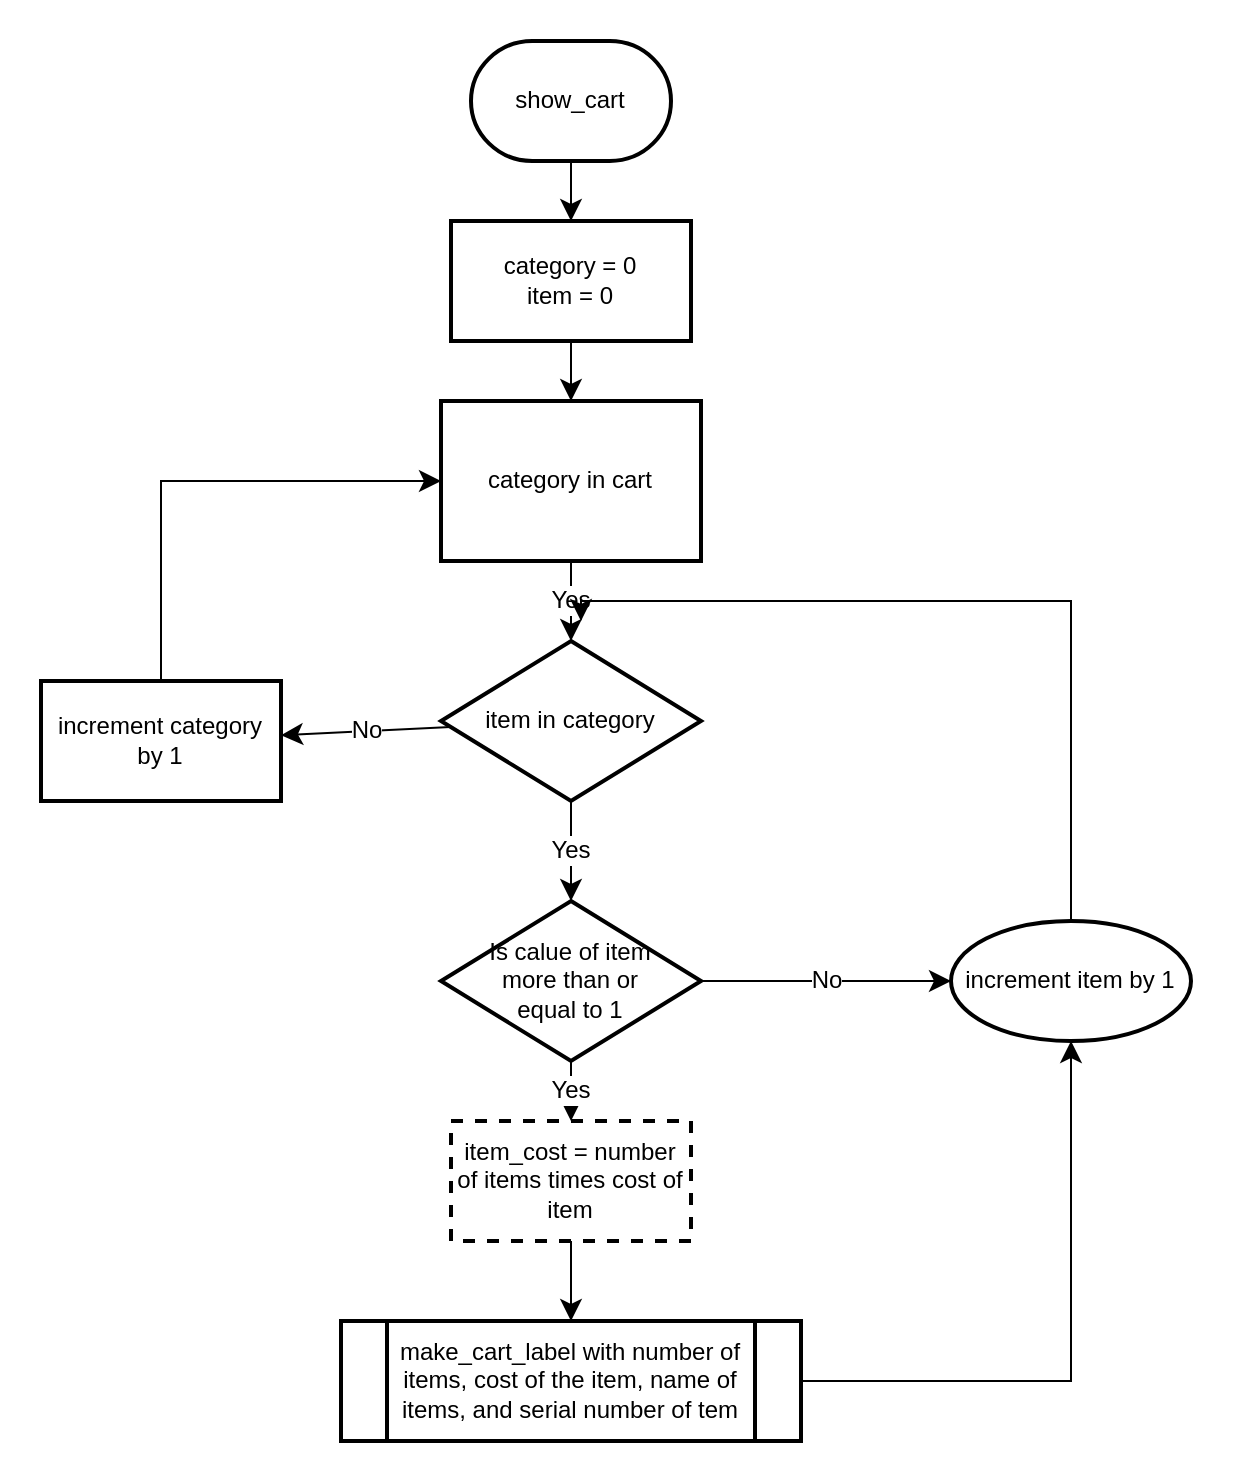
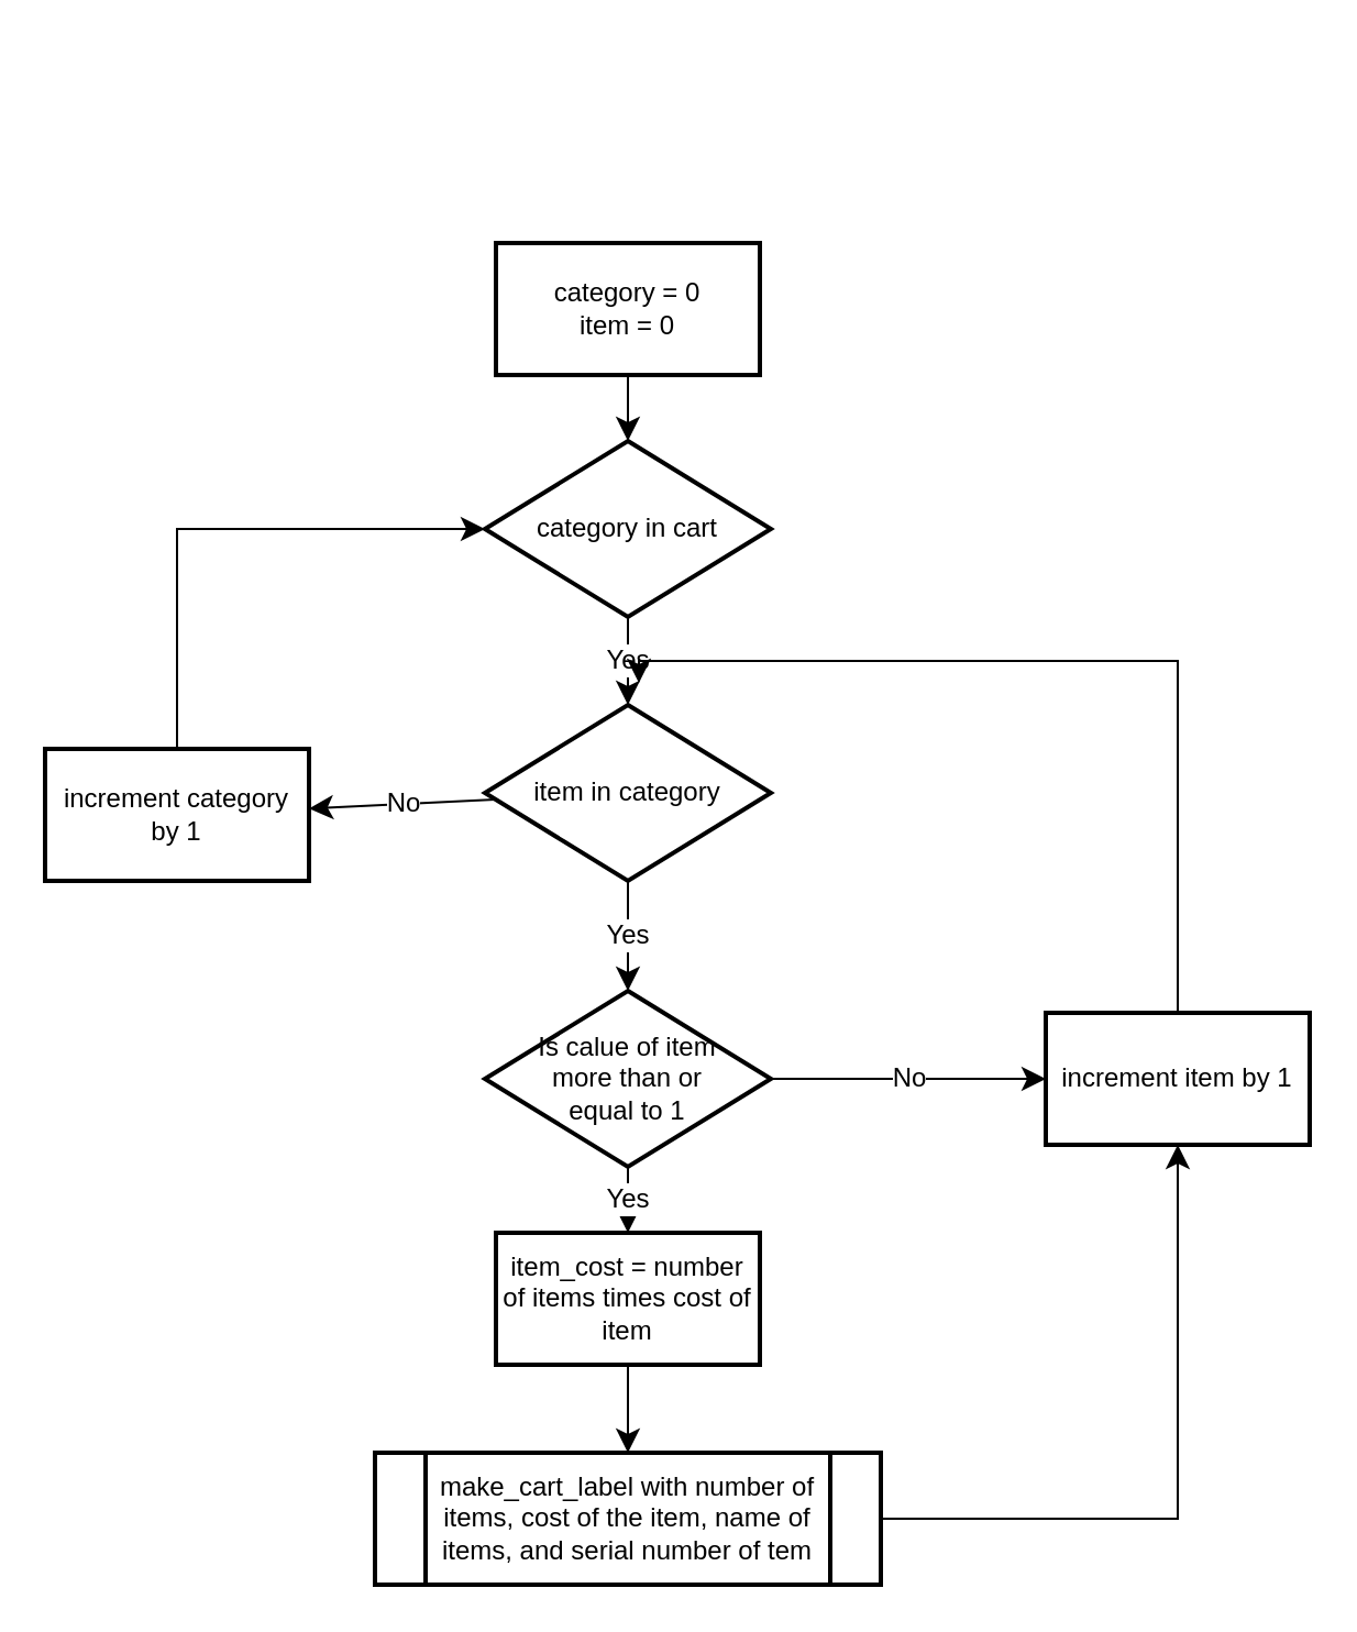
- <mxCell id="3" value="show_cart" style="strokeWidth=2;html=1;shape=mxgraph.flowchart.terminator;whiteSpace=wrap;" vertex="1" parent="1"><mxGeometry x="235" y="20" width="100" height="60" as="geometry" /></mxCell>
- <mxCell id="2" value="" style="edgeStyle=none;curved=1;rounded=0;orthogonalLoop=1;jettySize=auto;html=1;fontSize=12;startSize=8;endSize=8;entryX=0.5;entryY=0;entryDx=0;entryDy=0;" edge="1" parent="1" source="3" target="21"><mxGeometry relative="1" as="geometry" /></mxCell>
- <mxCell id="5" value="category in cart" style="whiteSpace=wrap;html=1;strokeWidth=2;rounded=0;" vertex="1" parent="1"><mxGeometry x="220" y="200" width="130" height="80" as="geometry" /></mxCell>
+ <mxCell id="5" value="category in cart" style="rhombus;whiteSpace=wrap;html=1;strokeWidth=2;" vertex="1" parent="1"><mxGeometry x="220" y="200" width="130" height="80" as="geometry" /></mxCell>
- <mxCell id="17" value="increment item by 1" style="ellipse;whiteSpace=wrap;html=1;strokeWidth=2;" vertex="1" parent="1"><mxGeometry x="475" y="460" width="120" height="60" as="geometry" /></mxCell>
+ <mxCell id="17" value="increment item by 1" style="whiteSpace=wrap;html=1;strokeWidth=2;" vertex="1" parent="1"><mxGeometry x="475" y="460" width="120" height="60" as="geometry" /></mxCell>
- <mxCell id="13" value="item_cost = number of items times cost of item" style="whiteSpace=wrap;html=1;strokeWidth=2;dashed=1;" vertex="1" parent="1"><mxGeometry x="225" y="560" width="120" height="60" as="geometry" /></mxCell>
+ <mxCell id="13" value="item_cost = number of items times cost of item" style="whiteSpace=wrap;html=1;strokeWidth=2;" vertex="1" parent="1"><mxGeometry x="225" y="560" width="120" height="60" as="geometry" /></mxCell>
